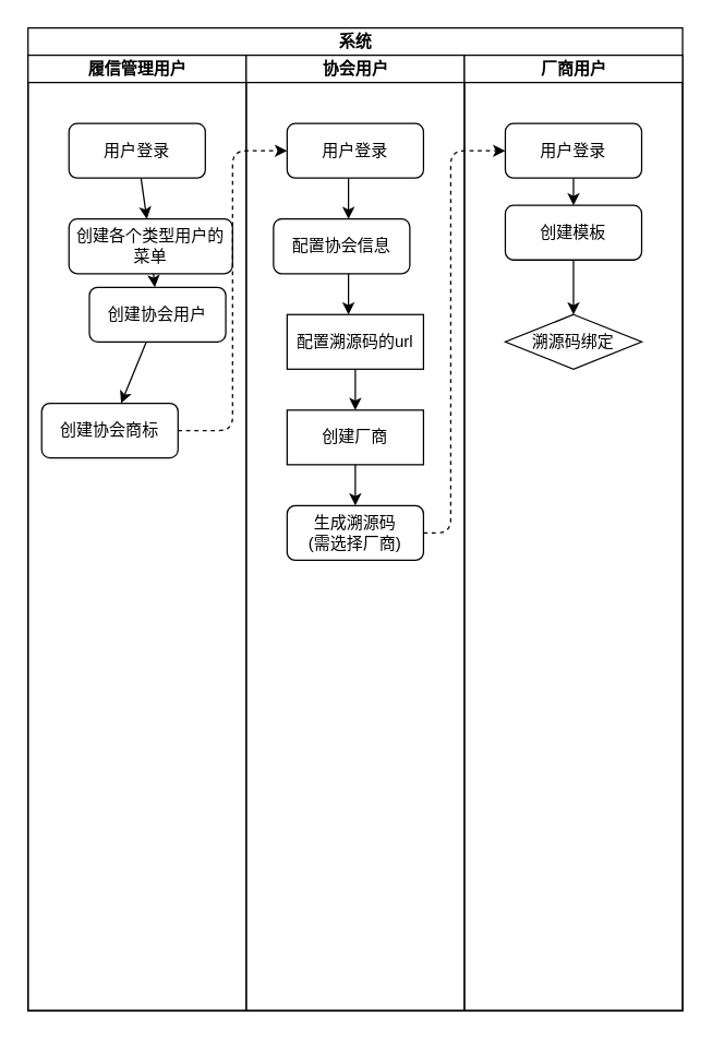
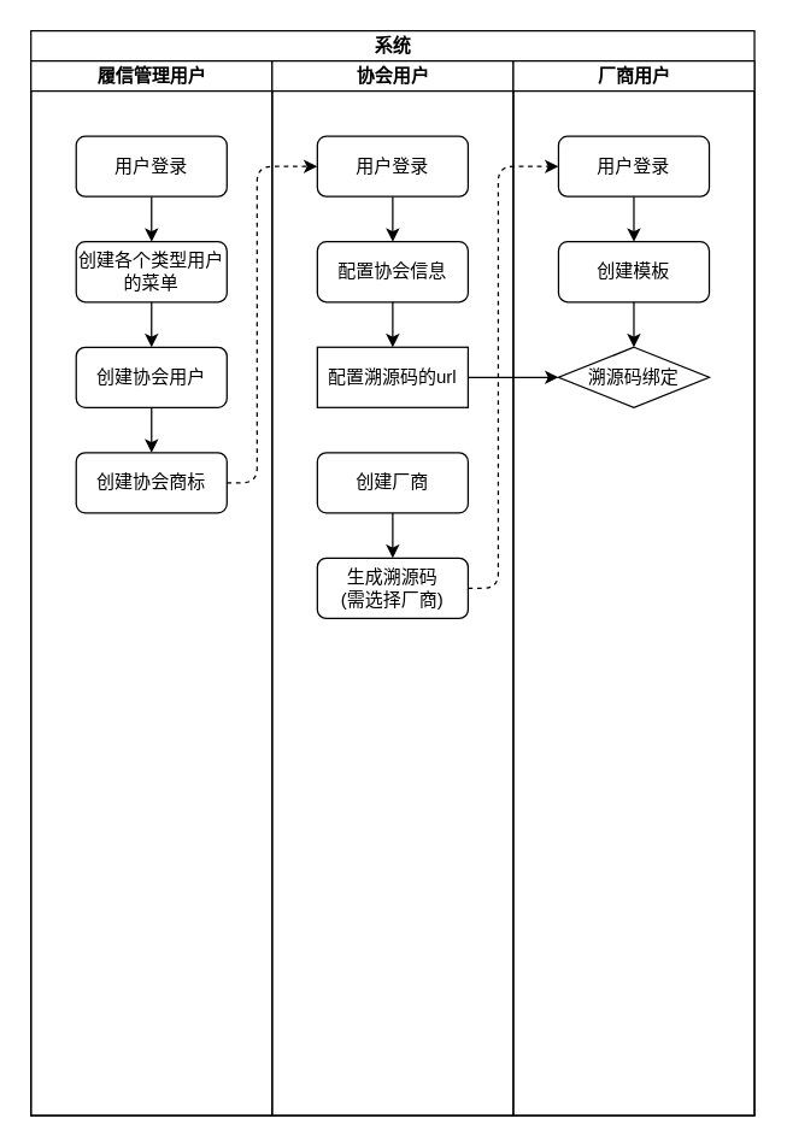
- <mxCell id="25" value="创建模板" style="rounded=1;whiteSpace=wrap;html=1;strokeColor=rgb(0, 0, 0);fontFamily=Helvetica;fontSize=12;fontColor=rgb(0, 0, 0);startSize=20;fillColor=rgb(255, 255, 255);" vertex="1" parent="21"><mxGeometry x="30" y="110" width="100" height="40" as="geometry" /></mxCell>
+ <mxCell id="25" value="创建模板" style="rounded=1;whiteSpace=wrap;html=1;strokeColor=rgb(0, 0, 0);fontFamily=Helvetica;fontSize=12;fontColor=rgb(0, 0, 0);startSize=20;fillColor=rgb(255, 255, 255);" vertex="1" parent="21"><mxGeometry x="30" y="120" width="100" height="40" as="geometry" /></mxCell>
- <mxCell id="7" value="创建各个类型用户的菜单" style="rounded=1;whiteSpace=wrap;html=1;strokeColor=rgb(0, 0, 0);fontFamily=Helvetica;fontSize=12;fontColor=rgb(0, 0, 0);startSize=20;fillColor=rgb(255, 255, 255);" vertex="1" parent="3"><mxGeometry x="30" y="120" width="120" height="40" as="geometry" /></mxCell>
+ <mxCell id="7" value="创建各个类型用户的菜单" style="rounded=1;whiteSpace=wrap;html=1;strokeColor=rgb(0, 0, 0);fontFamily=Helvetica;fontSize=12;fontColor=rgb(0, 0, 0);startSize=20;fillColor=rgb(255, 255, 255);" vertex="1" parent="3"><mxGeometry x="30" y="120" width="100" height="40" as="geometry" /></mxCell>
- <mxCell id="15" value="配置协会信息" style="rounded=1;whiteSpace=wrap;html=1;strokeColor=rgb(0, 0, 0);fontFamily=Helvetica;fontSize=12;fontColor=rgb(0, 0, 0);startSize=20;fillColor=rgb(255, 255, 255);" vertex="1" parent="11"><mxGeometry x="20" y="120" width="100" height="40" as="geometry" /></mxCell>
+ <mxCell id="15" value="配置协会信息" style="rounded=1;whiteSpace=wrap;html=1;strokeColor=rgb(0, 0, 0);fontFamily=Helvetica;fontSize=12;fontColor=rgb(0, 0, 0);startSize=20;fillColor=rgb(255, 255, 255);" vertex="1" parent="11"><mxGeometry x="30" y="120" width="100" height="40" as="geometry" /></mxCell>
- <mxCell id="9" value="创建协会用户" style="rounded=1;whiteSpace=wrap;html=1;strokeColor=rgb(0, 0, 0);fontFamily=Helvetica;fontSize=12;fontColor=rgb(0, 0, 0);startSize=20;fillColor=rgb(255, 255, 255);" vertex="1" parent="3"><mxGeometry x="45" y="170" width="100" height="40" as="geometry" /></mxCell>
+ <mxCell id="9" value="创建协会用户" style="rounded=1;whiteSpace=wrap;html=1;strokeColor=rgb(0, 0, 0);fontFamily=Helvetica;fontSize=12;fontColor=rgb(0, 0, 0);startSize=20;fillColor=rgb(255, 255, 255);" vertex="1" parent="3"><mxGeometry x="30" y="190" width="100" height="40" as="geometry" /></mxCell>
- <mxCell id="16" value="" style="edgeStyle=elbowEdgeStyle;html=1;fontFamily=Helvetica;fontSize=12;fontColor=rgb(0, 0, 0);startSize=20;" edge="1" parent="11" source="17" target="19"><mxGeometry relative="1" as="geometry" /></mxCell>
+ <mxCell id="16" value="" style="edgeStyle=elbowEdgeStyle;html=1;fontFamily=Helvetica;fontSize=12;fontColor=rgb(0, 0, 0);startSize=20;" edge="1" parent="11" source="17" target="26"><mxGeometry relative="1" as="geometry" /></mxCell>
- <mxCell id="10" value="创建协会商标" style="rounded=1;whiteSpace=wrap;html=1;strokeColor=rgb(0, 0, 0);fontFamily=Helvetica;fontSize=12;fontColor=rgb(0, 0, 0);startSize=20;fillColor=rgb(255, 255, 255);" vertex="1" parent="3"><mxGeometry x="10" y="255" width="100" height="40" as="geometry" /></mxCell>
+ <mxCell id="10" value="创建协会商标" style="rounded=1;whiteSpace=wrap;html=1;strokeColor=rgb(0, 0, 0);fontFamily=Helvetica;fontSize=12;fontColor=rgb(0, 0, 0);startSize=20;fillColor=rgb(255, 255, 255);" vertex="1" parent="3"><mxGeometry x="30" y="260" width="100" height="40" as="geometry" /></mxCell>
- <mxCell id="19" value="创建厂商" style="whiteSpace=wrap;html=1;strokeColor=rgb(0, 0, 0);fontFamily=Helvetica;fontSize=12;fontColor=rgb(0, 0, 0);startSize=20;fillColor=rgb(255, 255, 255);rounded=0;" vertex="1" parent="11"><mxGeometry x="30" y="260" width="100" height="40" as="geometry" /></mxCell>
+ <mxCell id="19" value="创建厂商" style="rounded=1;whiteSpace=wrap;html=1;strokeColor=rgb(0, 0, 0);fontFamily=Helvetica;fontSize=12;fontColor=rgb(0, 0, 0);startSize=20;fillColor=rgb(255, 255, 255);" vertex="1" parent="11"><mxGeometry x="30" y="260" width="100" height="40" as="geometry" /></mxCell>
